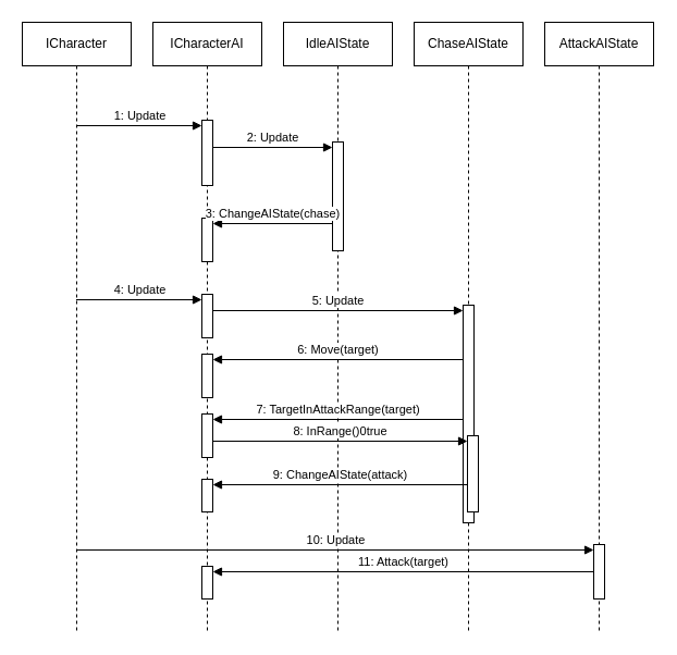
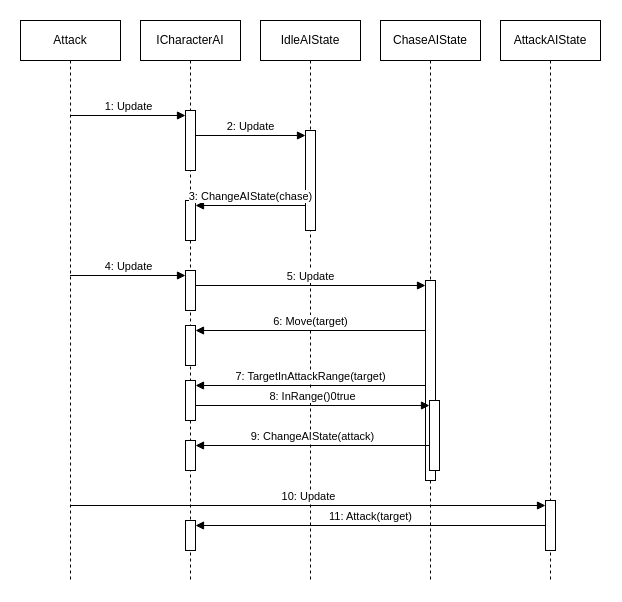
- <mxCell id="2" value="ICharacter" style="shape=umlLifeline;perimeter=lifelinePerimeter;whiteSpace=wrap;html=1;container=1;dropTarget=0;collapsible=0;recursiveResize=0;outlineConnect=0;portConstraint=eastwest;newEdgeStyle={&quot;curved&quot;:0,&quot;rounded&quot;:0};" vertex="1" parent="1"><mxGeometry y="20" width="100" height="560" as="geometry" x="20" /></mxCell>
+ <mxCell id="2" value="Attack" style="shape=umlLifeline;perimeter=lifelinePerimeter;whiteSpace=wrap;html=1;container=1;dropTarget=0;collapsible=0;recursiveResize=0;outlineConnect=0;portConstraint=eastwest;newEdgeStyle={&quot;curved&quot;:0,&quot;rounded&quot;:0};" vertex="1" parent="1"><mxGeometry y="20" width="100" height="560" as="geometry" x="20" /></mxCell>
